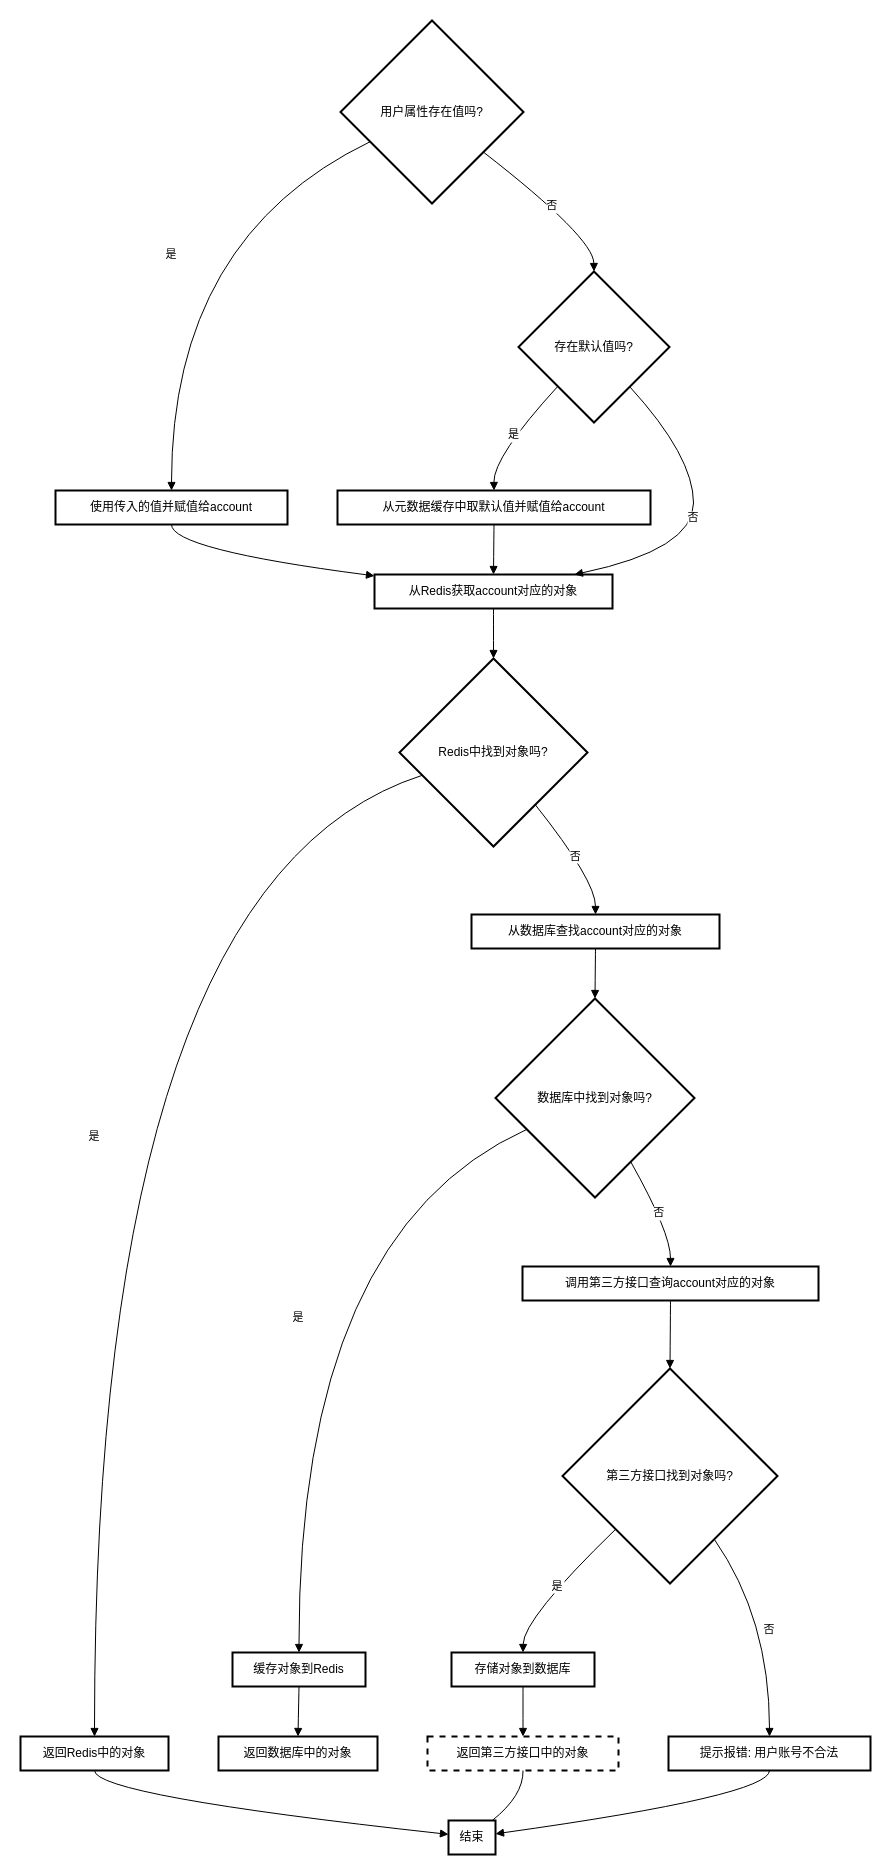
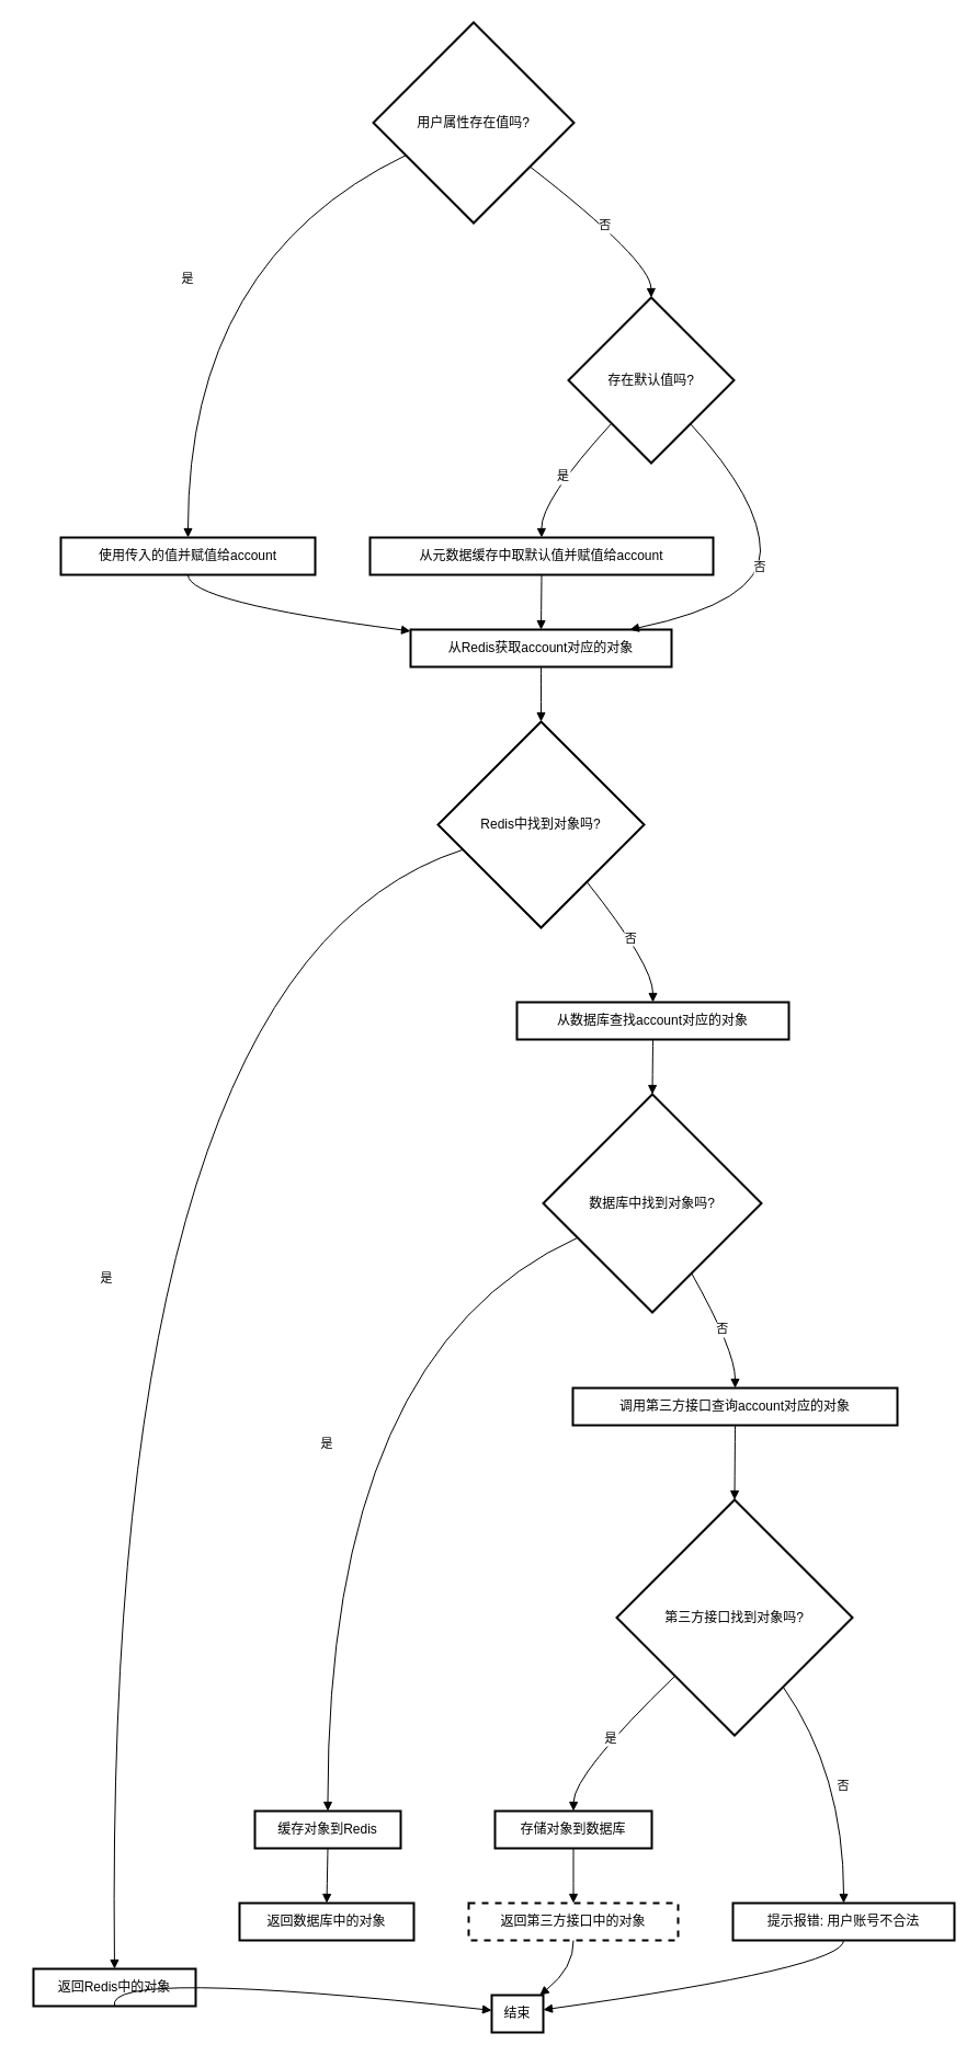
- <mxCell id="8" value="返回Redis中的对象" style="whiteSpace=wrap;strokeWidth=2;" vertex="1" parent="1"><mxGeometry x="20" y="1736" width="148" height="34" as="geometry" /></mxCell>
+ <mxCell id="8" value="返回Redis中的对象" style="whiteSpace=wrap;strokeWidth=2;" vertex="1" parent="1"><mxGeometry x="30" y="1796" width="148" height="34" as="geometry" /></mxCell>
- <mxCell id="37" value="" style="curved=1;startArrow=none;endArrow=none;exitX=0.5;exitY=0.99;entryX=0.94;entryY=-0.01;rounded=0;" edge="1" parent="1" source="16" target="18"><mxGeometry relative="1" as="geometry"><Array as="points"><mxPoint x="523" y="1795" /></Array></mxGeometry></mxCell>
+ <mxCell id="37" value="" style="curved=1;startArrow=none;endArrow=block;exitX=0.5;exitY=0.99;entryX=0.94;entryY=-0.01;rounded=0;" edge="1" parent="1" source="16" target="18"><mxGeometry relative="1" as="geometry"><Array as="points"><mxPoint x="523" y="1795" /></Array></mxGeometry></mxCell>
